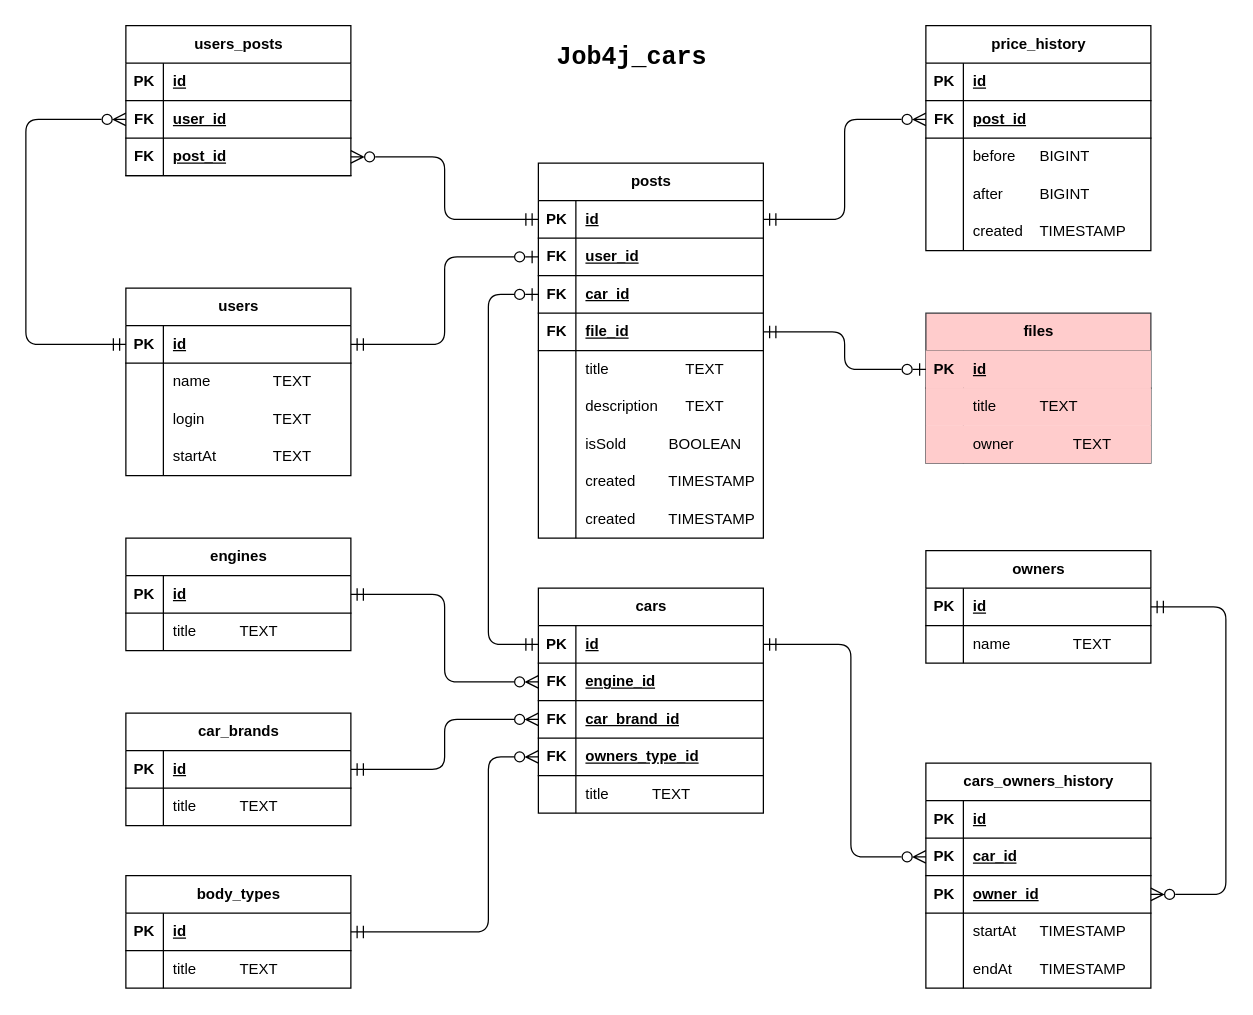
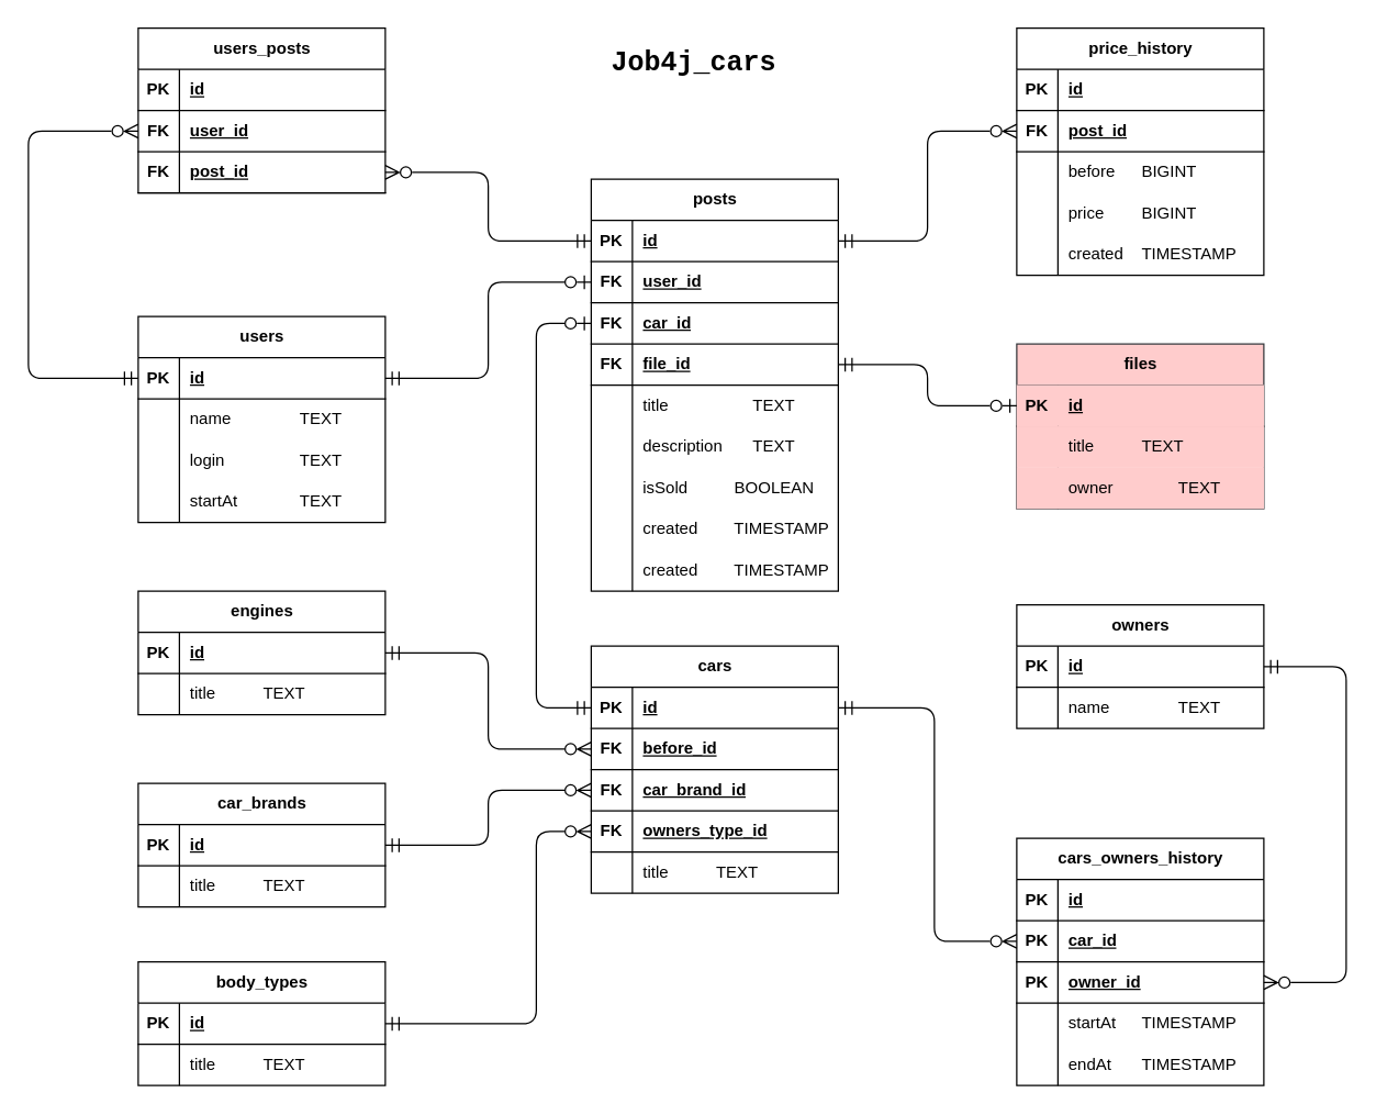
- <mxCell id="28" value="after &lt;span style=&quot;white-space: pre;&quot;&gt;&#09;&lt;/span&gt;BIGINT" style="shape=partialRectangle;connectable=0;fillColor=none;top=0;left=0;bottom=0;right=0;align=left;spacingLeft=6;overflow=hidden;whiteSpace=wrap;html=1;" parent="26" vertex="1"><mxGeometry x="30" width="150" height="30" as="geometry"><mxRectangle width="150" height="30" as="alternateBounds" /></mxGeometry></mxCell>
+ <mxCell id="28" value="price &lt;span style=&quot;white-space: pre;&quot;&gt;&#09;&lt;/span&gt;BIGINT" style="shape=partialRectangle;connectable=0;fillColor=none;top=0;left=0;bottom=0;right=0;align=left;spacingLeft=6;overflow=hidden;whiteSpace=wrap;html=1;" parent="26" vertex="1"><mxGeometry x="30" width="150" height="30" as="geometry"><mxRectangle width="150" height="30" as="alternateBounds" /></mxGeometry></mxCell>
- <mxCell id="137" value="engine_id" style="shape=partialRectangle;connectable=0;fillColor=none;top=0;left=0;bottom=0;right=0;align=left;spacingLeft=6;fontStyle=5;overflow=hidden;whiteSpace=wrap;html=1;" parent="135" vertex="1"><mxGeometry x="30" width="150" height="30" as="geometry"><mxRectangle width="150" height="30" as="alternateBounds" /></mxGeometry></mxCell>
+ <mxCell id="137" value="before_id" style="shape=partialRectangle;connectable=0;fillColor=none;top=0;left=0;bottom=0;right=0;align=left;spacingLeft=6;fontStyle=5;overflow=hidden;whiteSpace=wrap;html=1;" parent="135" vertex="1"><mxGeometry x="30" width="150" height="30" as="geometry"><mxRectangle width="150" height="30" as="alternateBounds" /></mxGeometry></mxCell>
